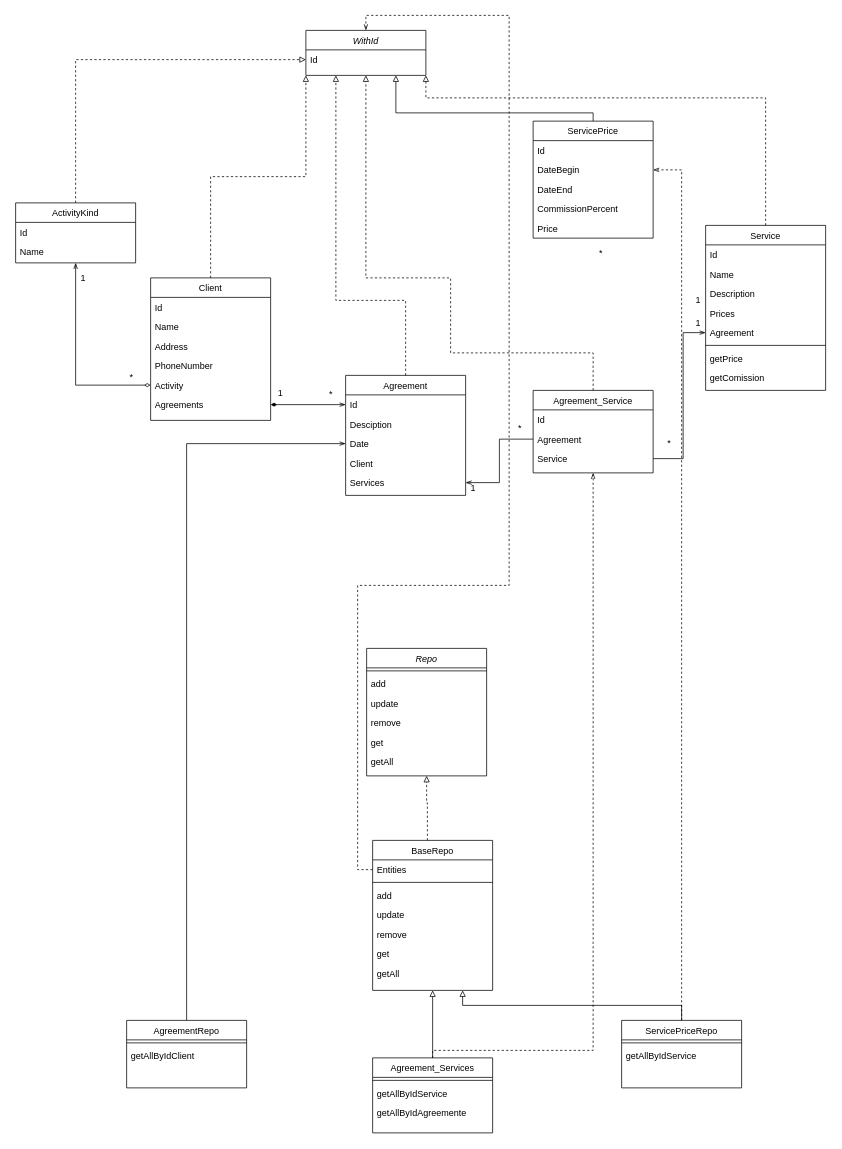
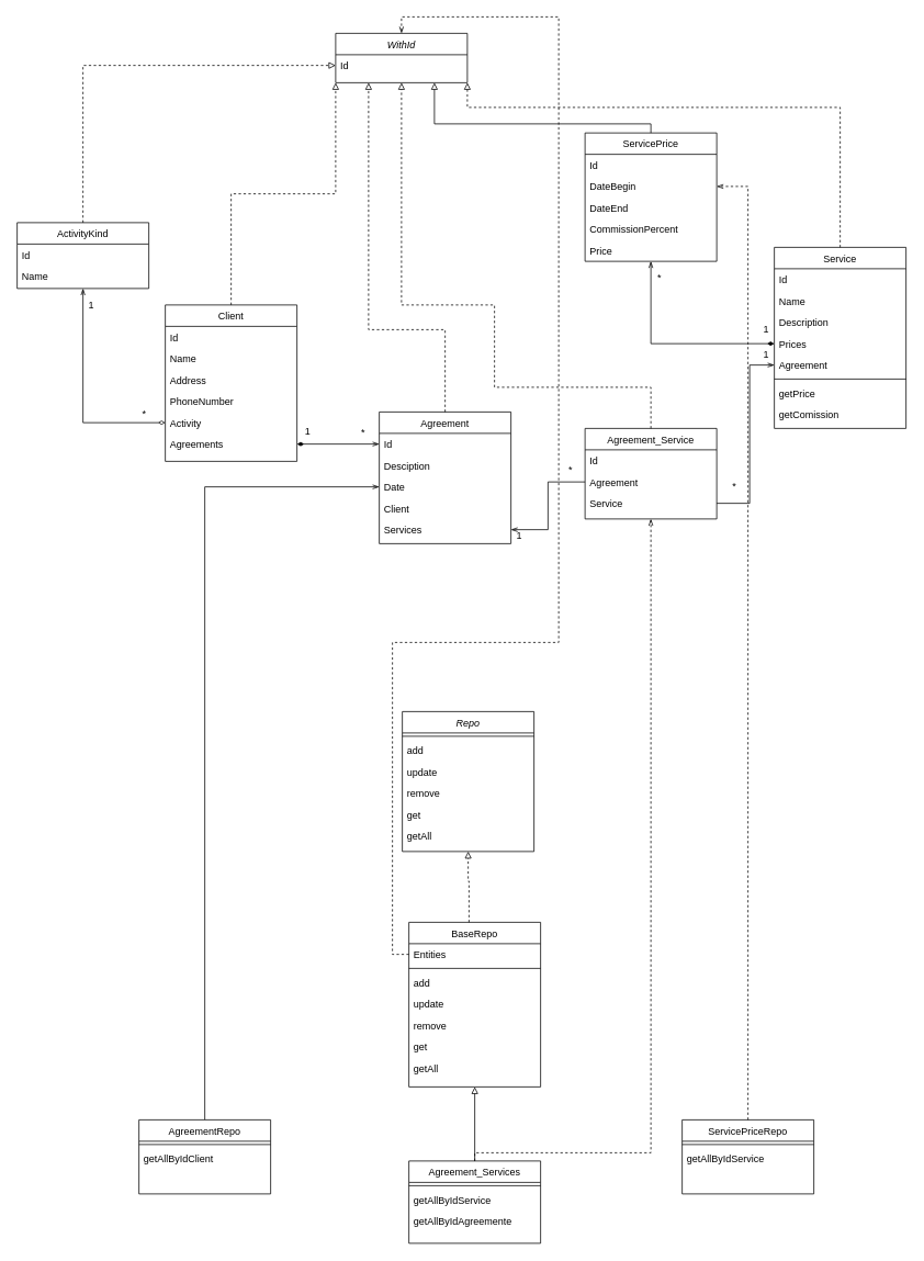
+ <mxCell id="50" style="edgeStyle=orthogonalEdgeStyle;rounded=0;orthogonalLoop=1;jettySize=auto;html=1;exitX=0;exitY=0.5;exitDx=0;exitDy=0;entryX=0.5;entryY=1;entryDx=0;entryDy=0;startArrow=diamondThin;startFill=1;endArrow=openThin;endFill=0;" parent="1" source="26" target="35" edge="1"><mxGeometry relative="1" as="geometry"><mxPoint x="702" y="233" as="targetPoint" /></mxGeometry></mxCell>
- <mxCell id="80" style="edgeStyle=orthogonalEdgeStyle;rounded=0;orthogonalLoop=1;jettySize=auto;html=1;exitX=0.5;exitY=0;exitDx=0;exitDy=0;entryX=0.75;entryY=1;entryDx=0;entryDy=0;endArrow=block;endFill=0;" edge="1" parent="1" source="81" target="53"><mxGeometry relative="1" as="geometry" /></mxCell>
